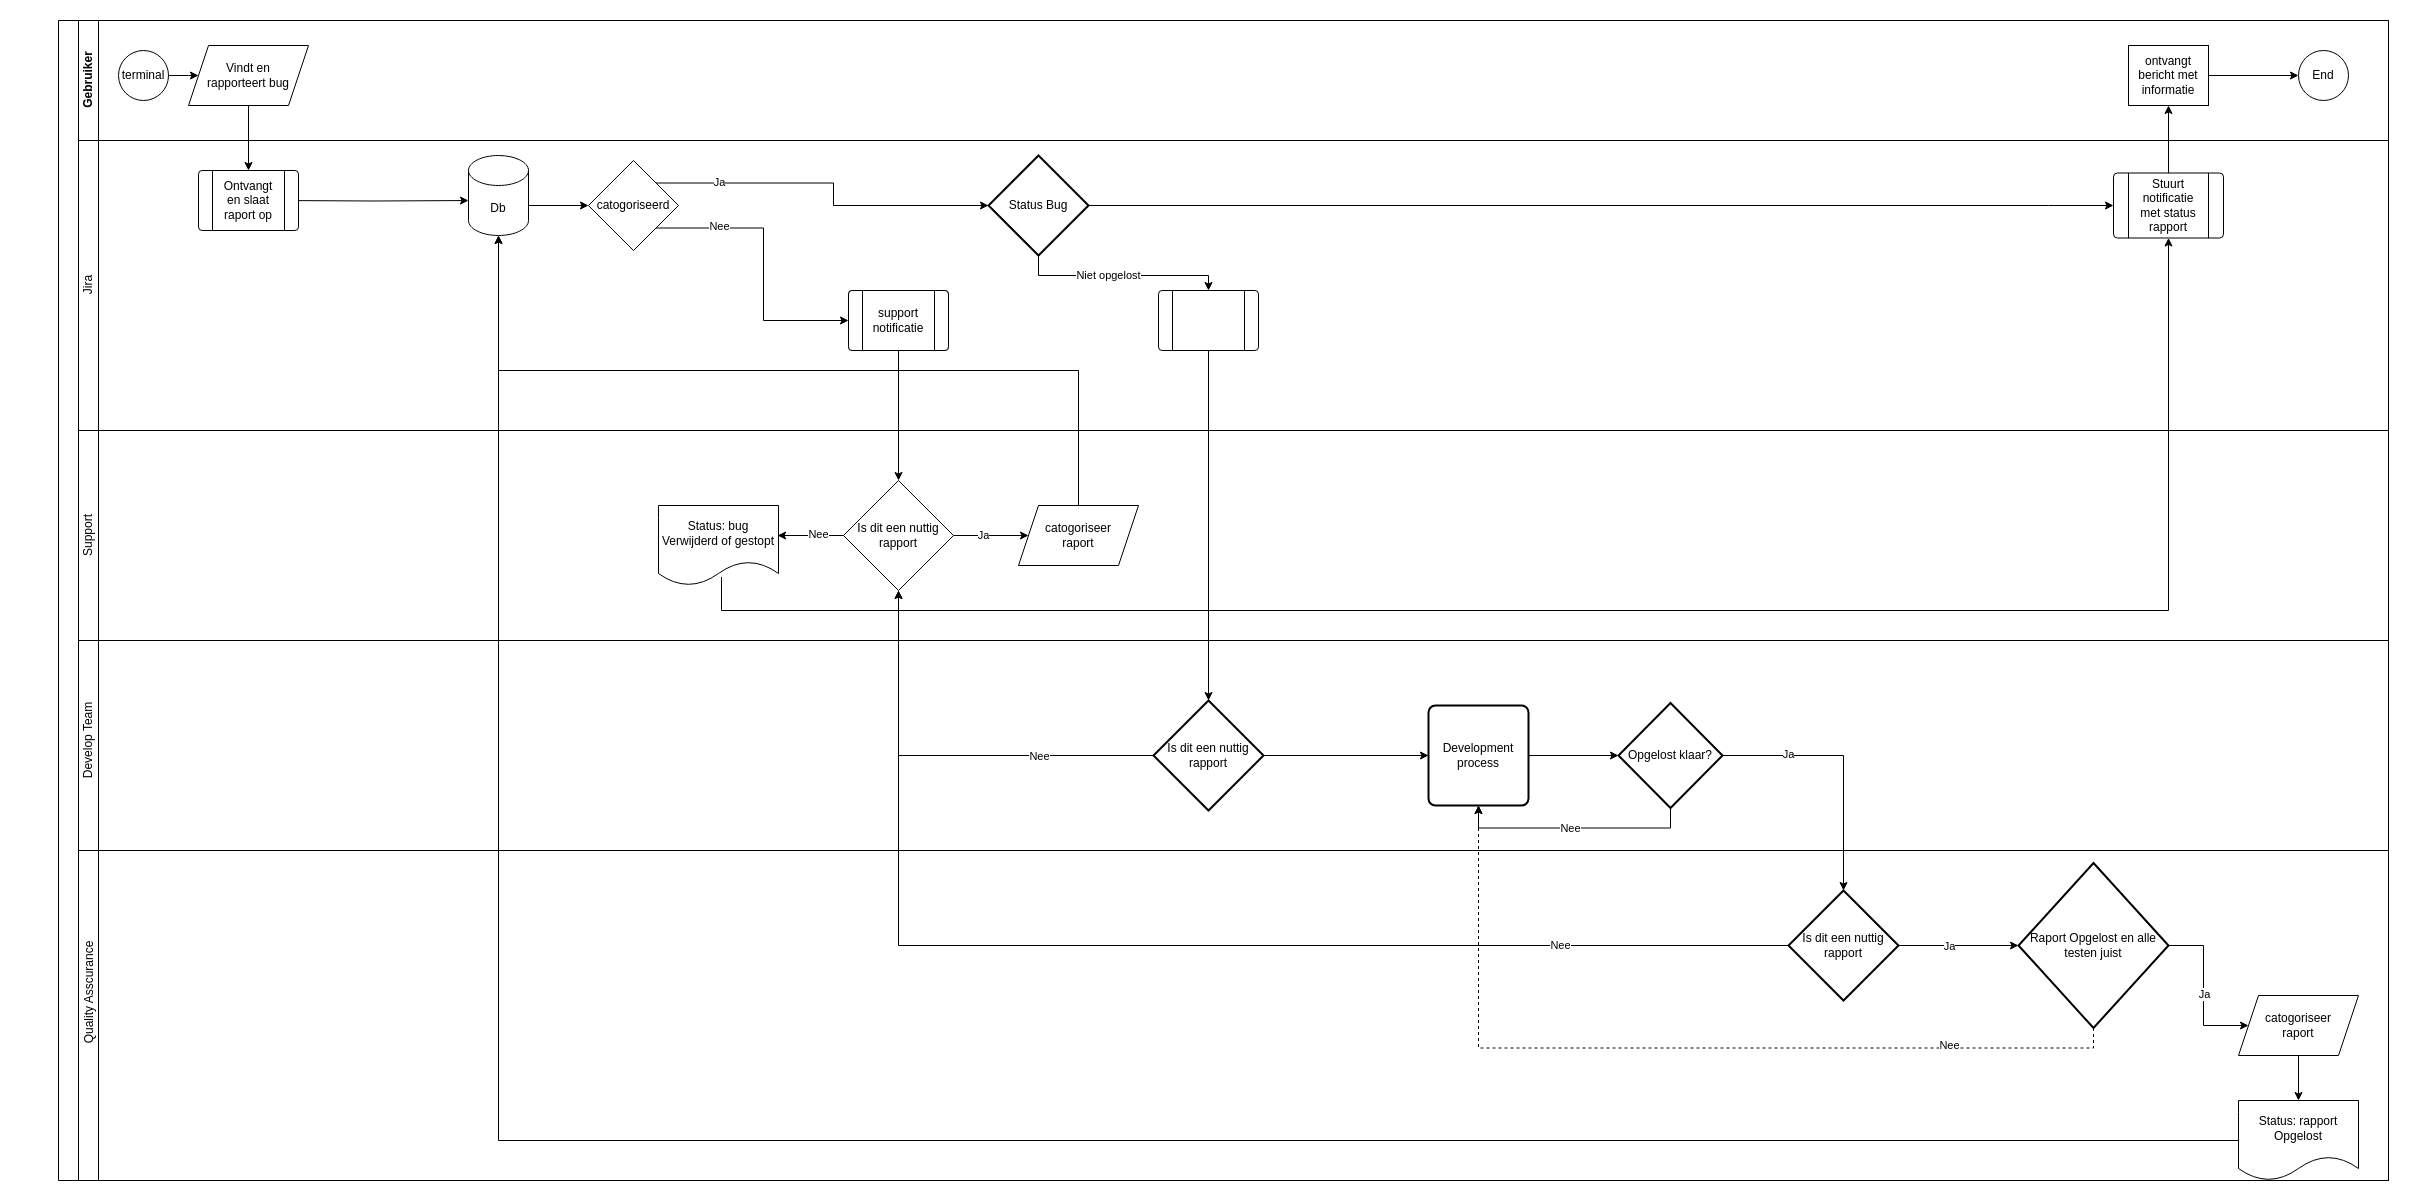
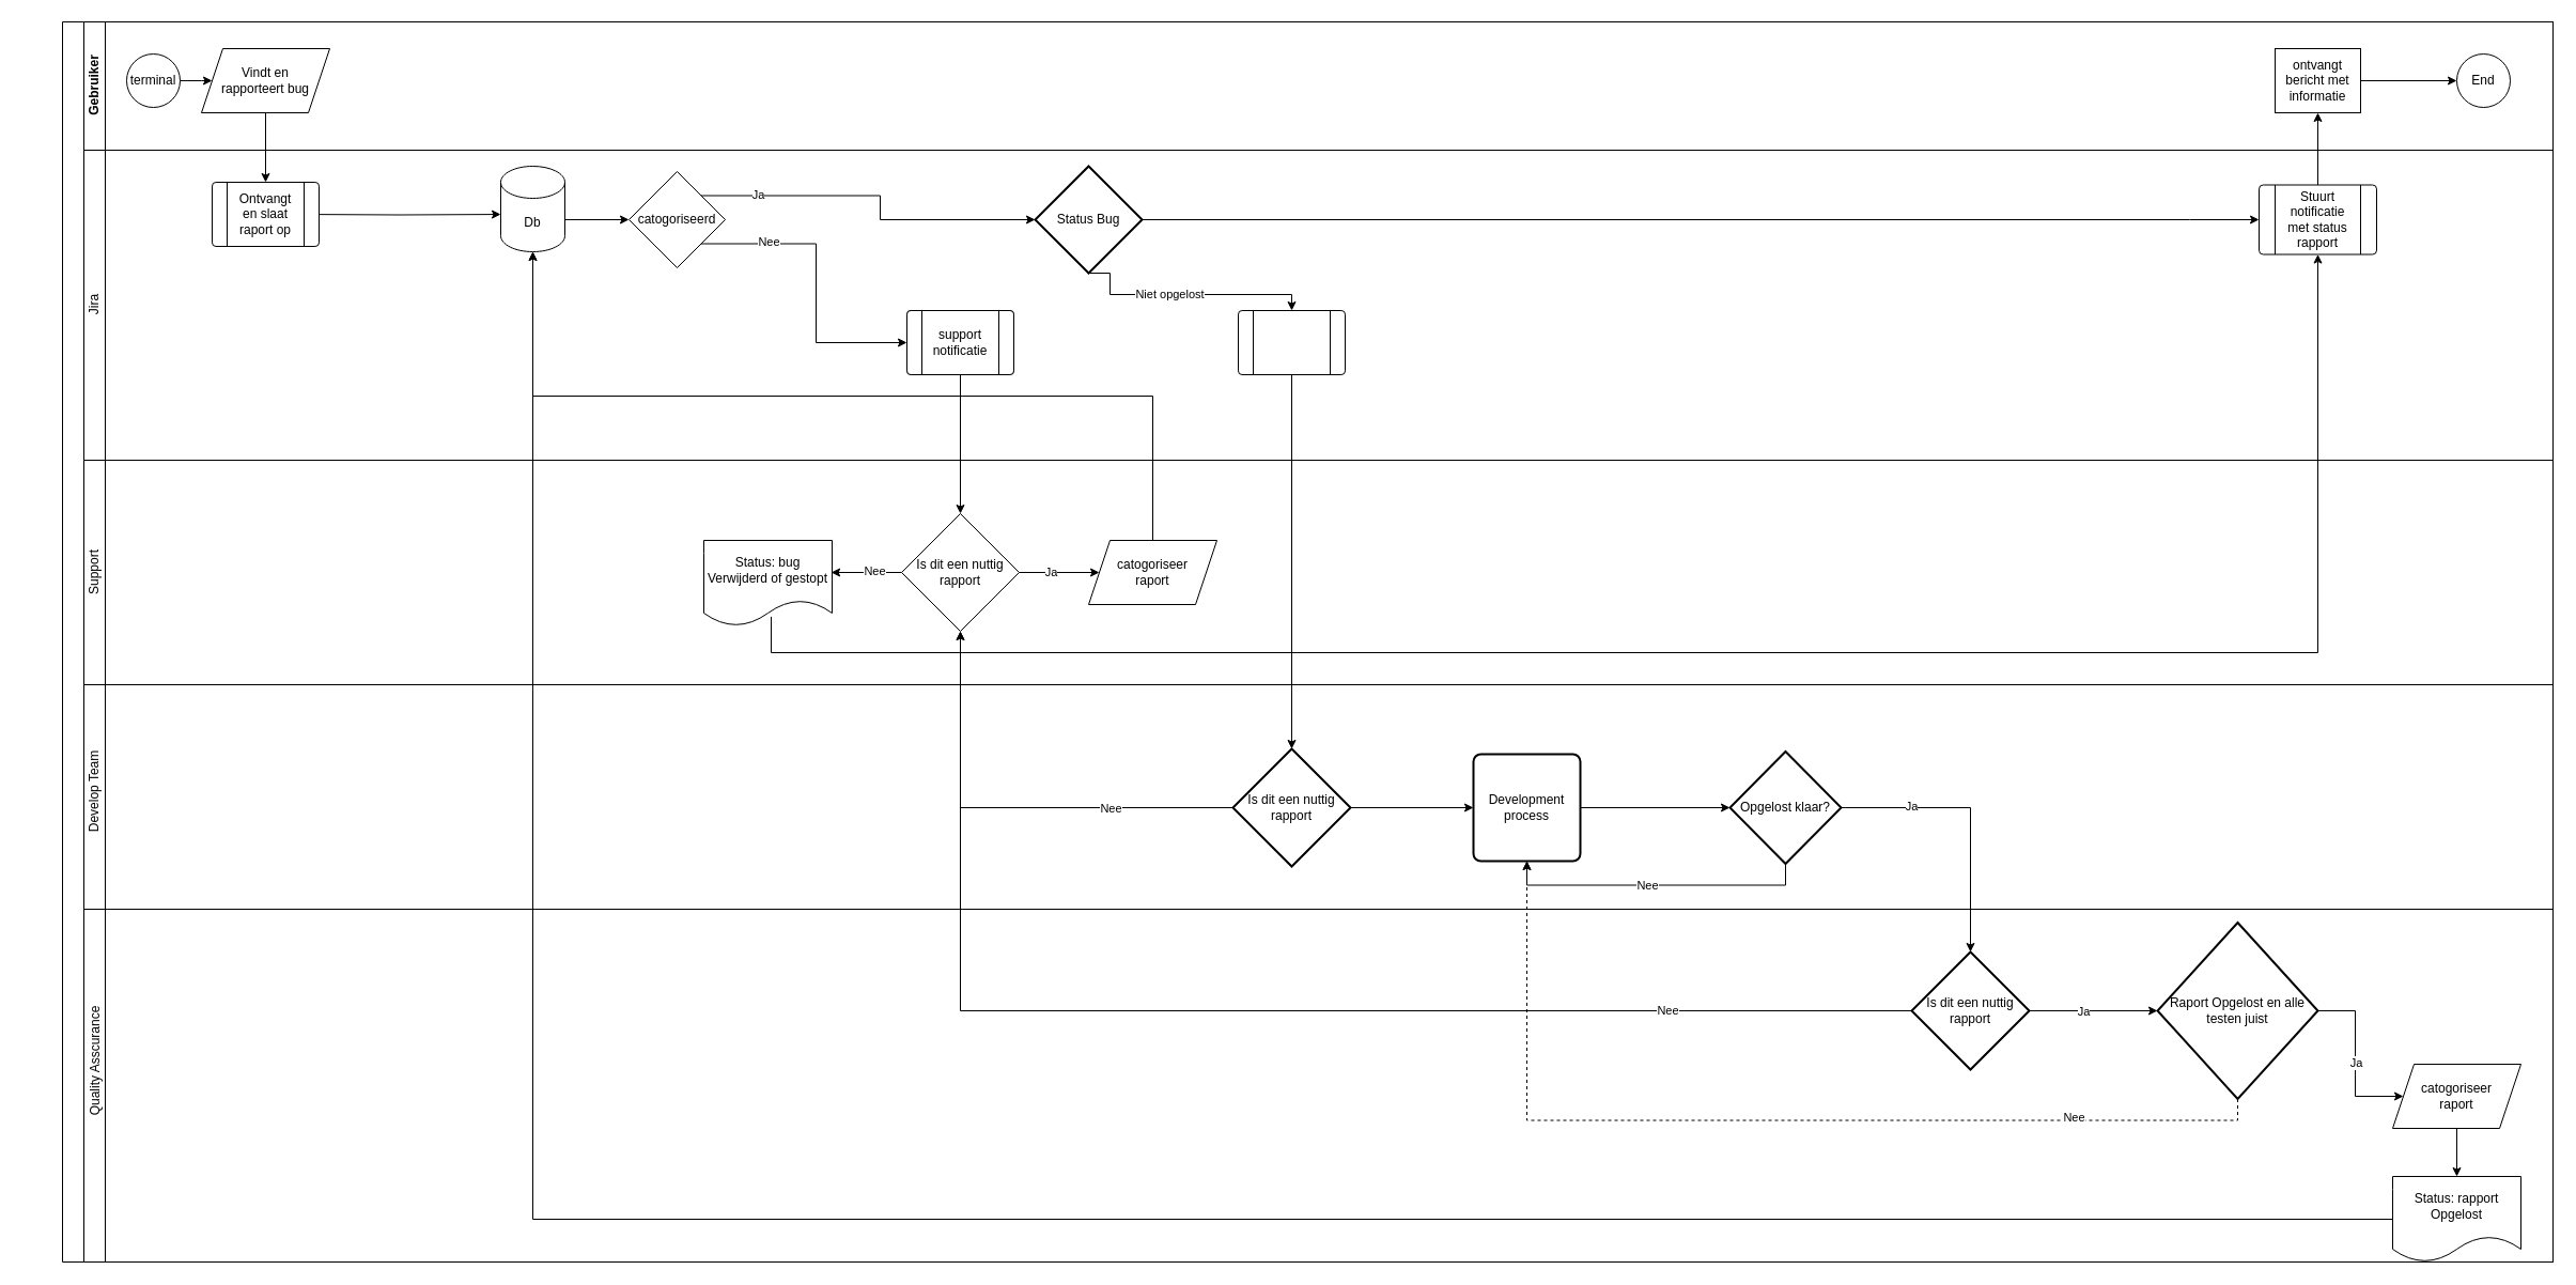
- <mxCell id="30" value="Status Bug" style="strokeWidth=2;html=1;shape=mxgraph.flowchart.decision;whiteSpace=wrap;" vertex="1" parent="11"><mxGeometry x="910" y="15" width="100" height="100" as="geometry" /></mxCell>
+ <mxCell id="30" value="Status Bug" style="strokeWidth=2;html=1;shape=mxgraph.flowchart.decision;whiteSpace=wrap;" vertex="1" parent="11"><mxGeometry x="890" y="15" width="100" height="100" as="geometry" /></mxCell>
- <mxCell id="43" value="Development process" style="rounded=1;whiteSpace=wrap;html=1;absoluteArcSize=1;arcSize=14;strokeWidth=2;" vertex="1" parent="39"><mxGeometry x="1350" y="65" width="100" height="100" as="geometry" /></mxCell>
+ <mxCell id="43" value="Development process" style="rounded=1;whiteSpace=wrap;html=1;absoluteArcSize=1;arcSize=14;strokeWidth=2;" vertex="1" parent="39"><mxGeometry x="1300" y="65" width="100" height="100" as="geometry" /></mxCell>
